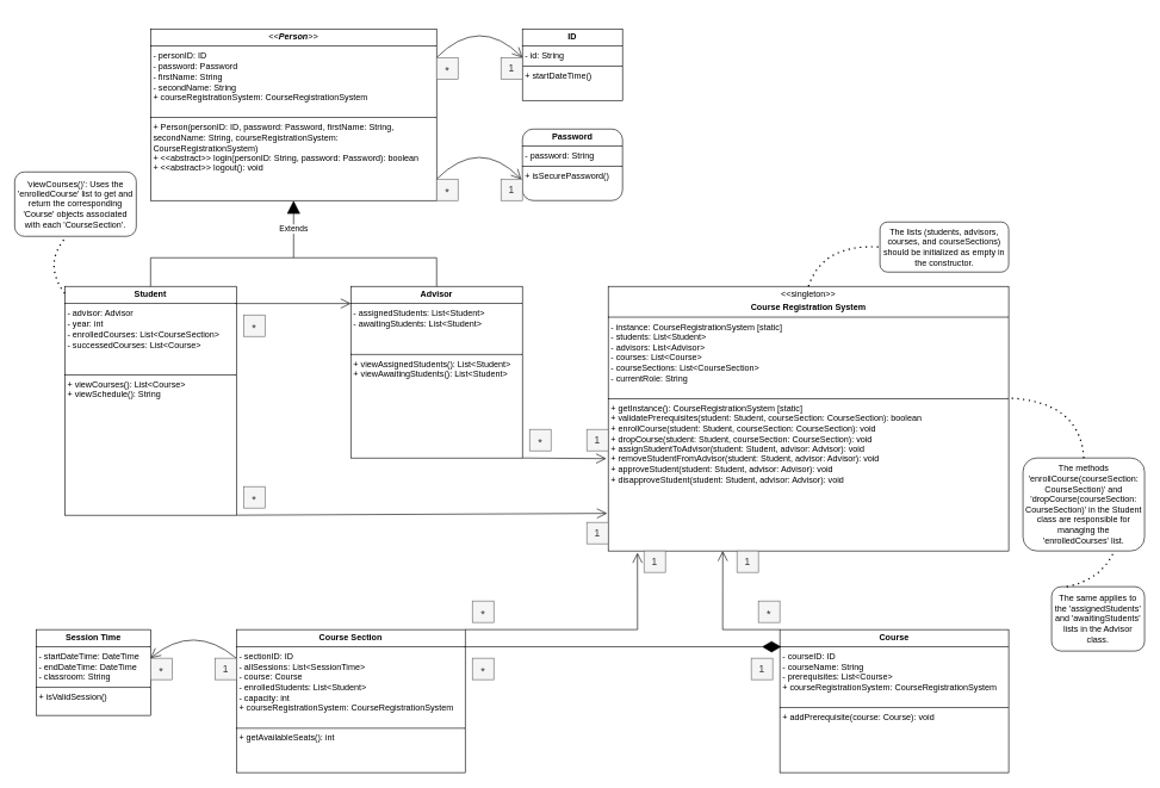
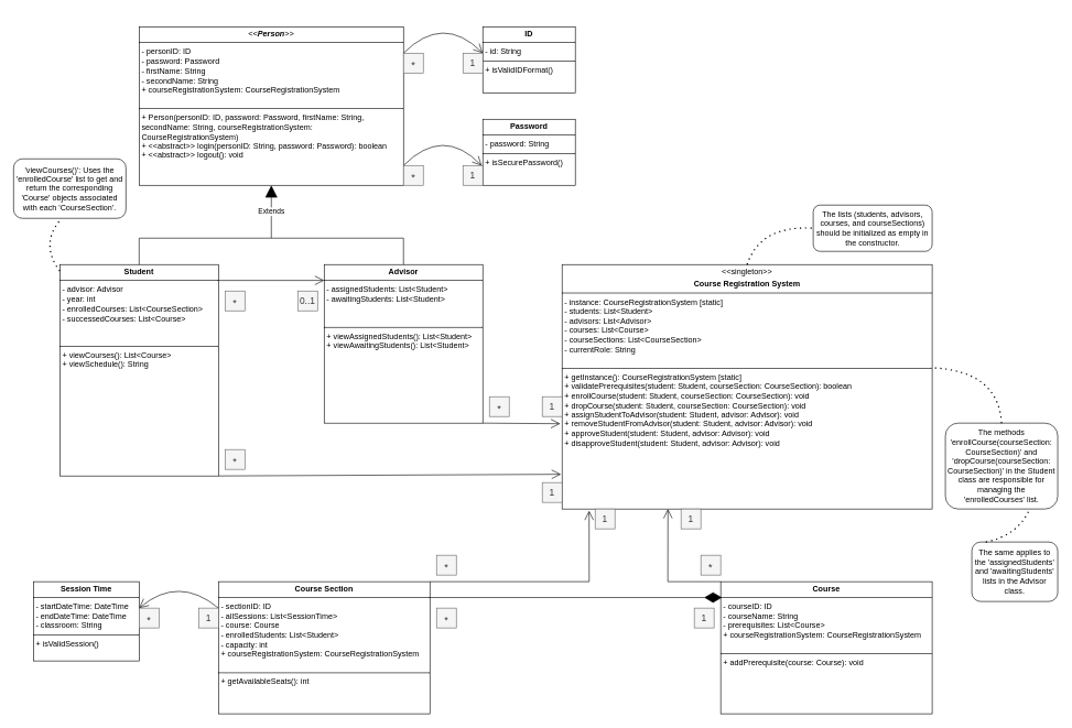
- <mxCell id="14" value="&lt;p style=&quot;margin:0px;margin-top:4px;text-align:center;&quot;&gt;&lt;b&gt;ID&lt;/b&gt;&lt;/p&gt;&lt;hr size=&quot;1&quot; style=&quot;border-style:solid;&quot;&gt;&lt;p style=&quot;margin:0px;margin-left:4px;&quot;&gt;- id: String&lt;/p&gt;&lt;hr size=&quot;1&quot; style=&quot;border-style:solid;&quot;&gt;&lt;p style=&quot;margin:0px;margin-left:4px;&quot;&gt;+&amp;nbsp;startDateTime()&lt;/p&gt;" style="verticalAlign=top;align=left;overflow=fill;html=1;whiteSpace=wrap;" vertex="1" parent="1"><mxGeometry x="730" y="40" width="140" height="100" as="geometry" /></mxCell>
+ <mxCell id="14" value="&lt;p style=&quot;margin:0px;margin-top:4px;text-align:center;&quot;&gt;&lt;b&gt;ID&lt;/b&gt;&lt;/p&gt;&lt;hr size=&quot;1&quot; style=&quot;border-style:solid;&quot;&gt;&lt;p style=&quot;margin:0px;margin-left:4px;&quot;&gt;- id: String&lt;/p&gt;&lt;hr size=&quot;1&quot; style=&quot;border-style:solid;&quot;&gt;&lt;p style=&quot;margin:0px;margin-left:4px;&quot;&gt;+&amp;nbsp;isValidIDFormat()&lt;/p&gt;" style="verticalAlign=top;align=left;overflow=fill;html=1;whiteSpace=wrap;" vertex="1" parent="1"><mxGeometry x="730" y="40" width="140" height="100" as="geometry" /></mxCell>
- <mxCell id="15" value="&lt;p style=&quot;margin:0px;margin-top:4px;text-align:center;&quot;&gt;&lt;b&gt;Password&lt;/b&gt;&lt;/p&gt;&lt;hr size=&quot;1&quot; style=&quot;border-style:solid;&quot;&gt;&lt;p style=&quot;margin:0px;margin-left:4px;&quot;&gt;- password: String&lt;/p&gt;&lt;hr size=&quot;1&quot; style=&quot;border-style:solid;&quot;&gt;&lt;p style=&quot;margin:0px;margin-left:4px;&quot;&gt;+&amp;nbsp;isSecurePassword()&lt;/p&gt;" style="verticalAlign=top;align=left;overflow=fill;html=1;whiteSpace=wrap;rounded=1;" vertex="1" parent="1"><mxGeometry x="730" y="180" width="140" height="100" as="geometry" /></mxCell>
+ <mxCell id="15" value="&lt;p style=&quot;margin:0px;margin-top:4px;text-align:center;&quot;&gt;&lt;b&gt;Password&lt;/b&gt;&lt;/p&gt;&lt;hr size=&quot;1&quot; style=&quot;border-style:solid;&quot;&gt;&lt;p style=&quot;margin:0px;margin-left:4px;&quot;&gt;- password: String&lt;/p&gt;&lt;hr size=&quot;1&quot; style=&quot;border-style:solid;&quot;&gt;&lt;p style=&quot;margin:0px;margin-left:4px;&quot;&gt;+&amp;nbsp;isSecurePassword()&lt;/p&gt;" style="verticalAlign=top;align=left;overflow=fill;html=1;whiteSpace=wrap;" vertex="1" parent="1"><mxGeometry x="730" y="180" width="140" height="100" as="geometry" /></mxCell>
+ <mxCell id="17" value="&lt;font style=&quot;font-size: 14px;&quot;&gt;0..1&lt;/font&gt;" style="text;html=1;align=center;verticalAlign=middle;whiteSpace=wrap;rounded=0;fillColor=#f5f5f5;fontColor=#333333;strokeColor=#666666;" vertex="1" parent="1"><mxGeometry x="450" y="440" width="30" height="30" as="geometry" /></mxCell>
